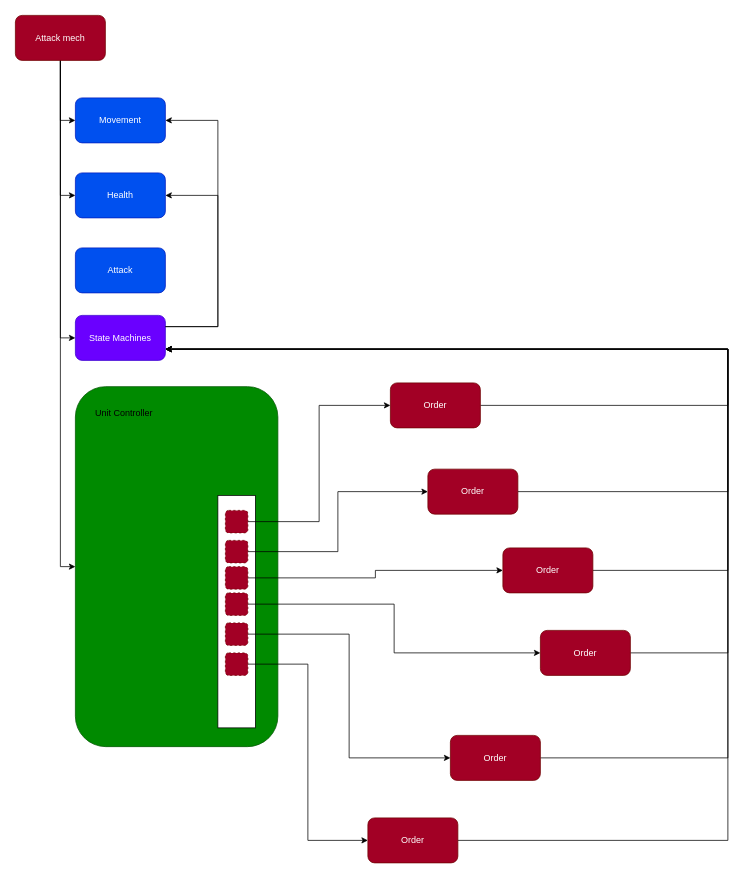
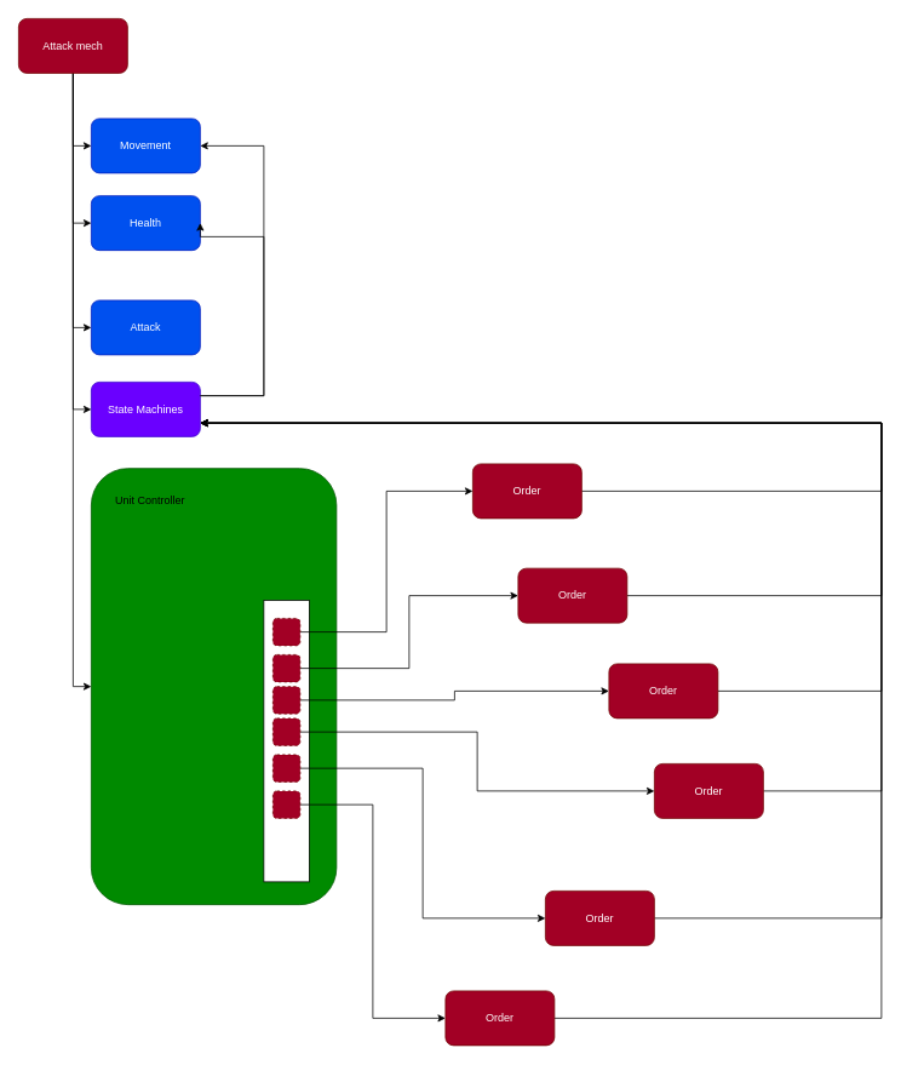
- <mxCell id="9" value="Health" style="rounded=1;whiteSpace=wrap;html=1;fillColor=#0050ef;fontColor=#ffffff;strokeColor=#001DBC;" parent="1" vertex="1"><mxGeometry x="100" y="230" width="120" height="60" as="geometry" /></mxCell>
+ <mxCell id="9" value="Health" style="rounded=1;whiteSpace=wrap;html=1;fillColor=#0050ef;fontColor=#ffffff;strokeColor=#001DBC;" parent="1" vertex="1"><mxGeometry x="100" y="215" width="120" height="60" as="geometry" /></mxCell>
+ <mxCell id="4" style="edgeStyle=orthogonalEdgeStyle;rounded=0;orthogonalLoop=1;jettySize=auto;html=1;entryX=0;entryY=0.5;entryDx=0;entryDy=0;" parent="1" source="7" target="10" edge="1"><mxGeometry relative="1" as="geometry" /></mxCell>
